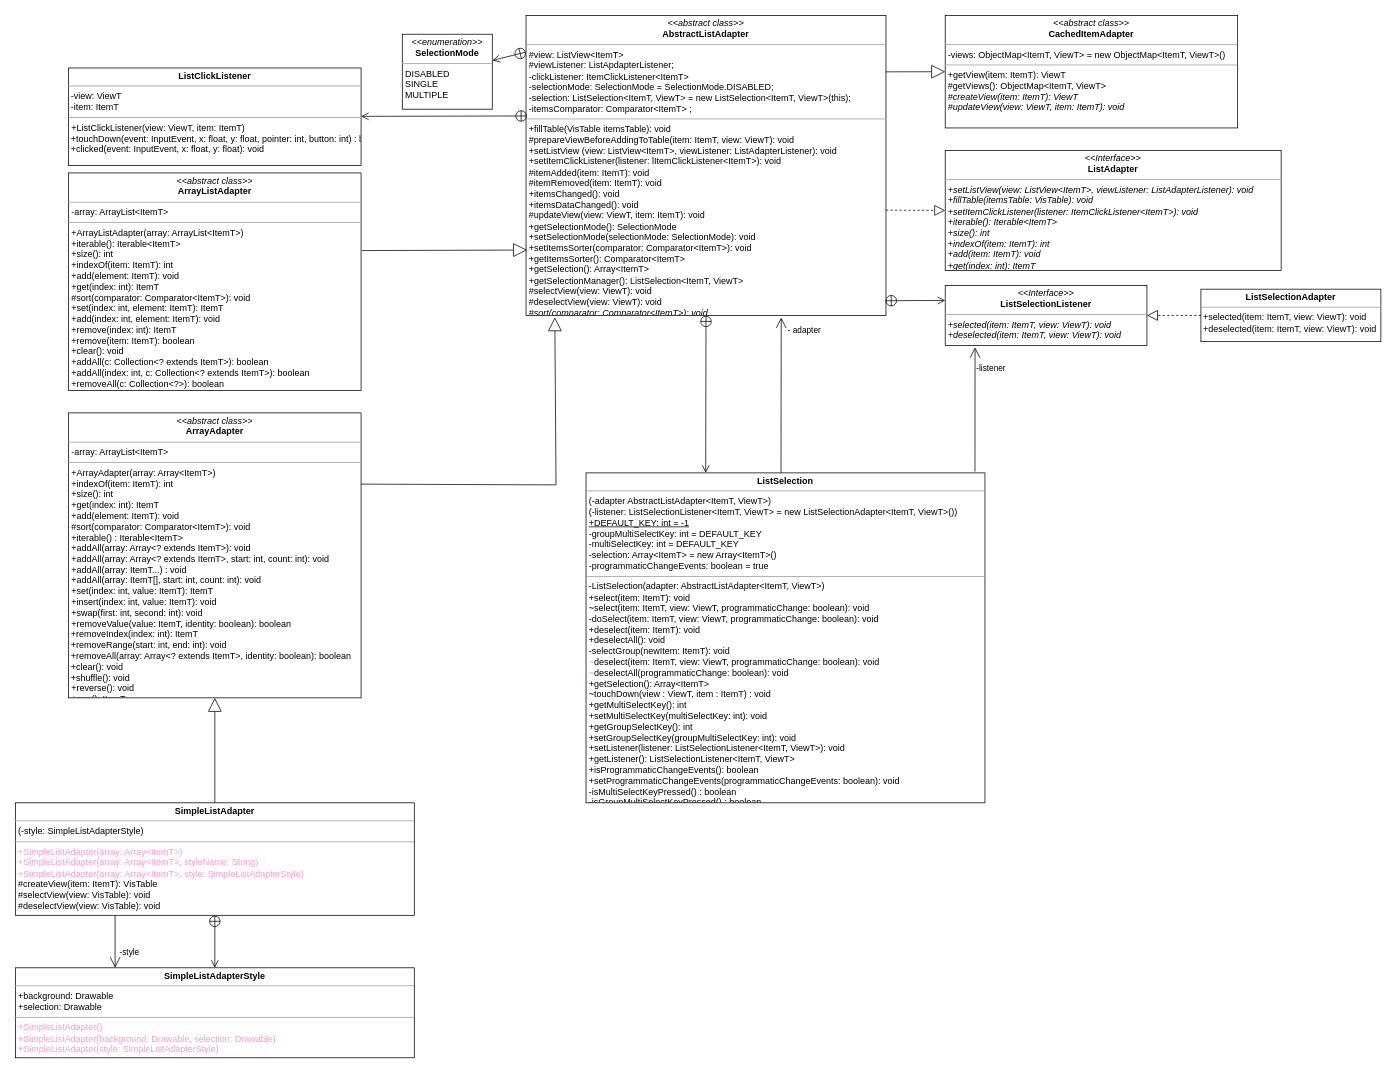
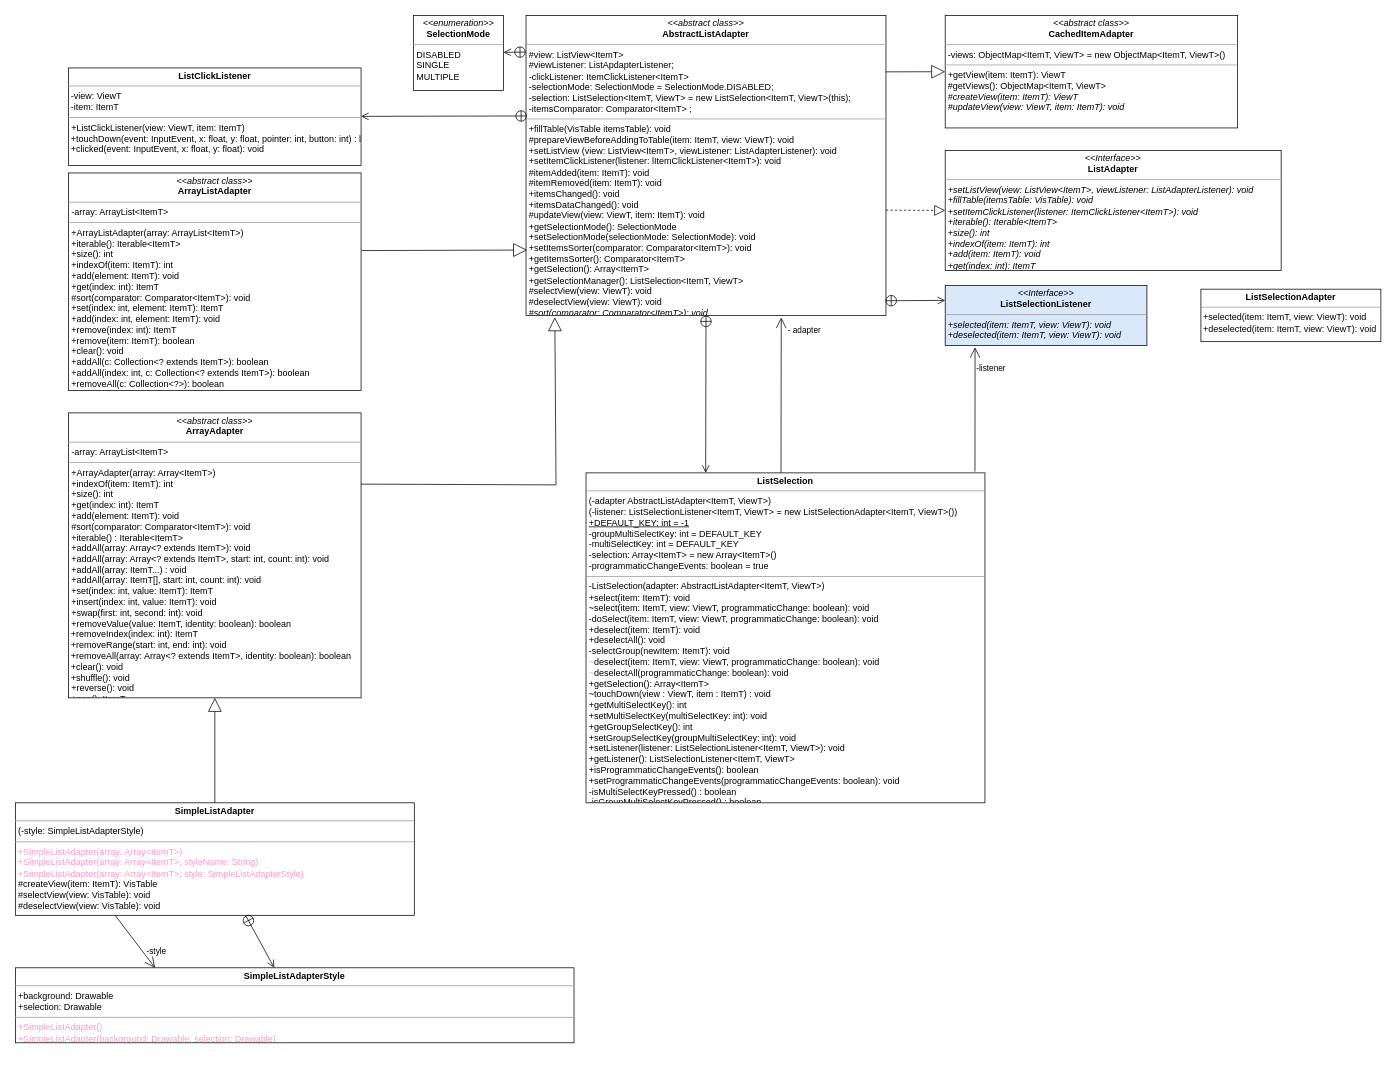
- <mxCell id="15" value="&lt;p style=&quot;margin: 0px ; margin-top: 4px ; text-align: center&quot;&gt;&lt;i&gt;&amp;lt;&amp;lt;enumeration&amp;gt;&amp;gt;&lt;/i&gt;&lt;br&gt;&lt;b&gt;SelectionMode&lt;/b&gt;&lt;/p&gt;&lt;hr size=&quot;1&quot;&gt;&lt;p style=&quot;margin: 0px ; margin-left: 4px&quot;&gt;&lt;span style=&quot;font-size: 12px&quot;&gt;DISABLED&lt;/span&gt;&lt;br&gt;&lt;/p&gt;&lt;p style=&quot;margin: 0px ; margin-left: 4px&quot;&gt;&lt;span style=&quot;font-size: 12px&quot;&gt;SINGLE&lt;br&gt;MULTIPLE&lt;/span&gt;&lt;/p&gt;" style="verticalAlign=top;align=left;overflow=fill;fontSize=12;fontFamily=Helvetica;html=1;" vertex="1" parent="1"><mxGeometry x="536" y="45" width="120" height="100" as="geometry" /></mxCell>
+ <mxCell id="15" value="&lt;p style=&quot;margin: 0px ; margin-top: 4px ; text-align: center&quot;&gt;&lt;i&gt;&amp;lt;&amp;lt;enumeration&amp;gt;&amp;gt;&lt;/i&gt;&lt;br&gt;&lt;b&gt;SelectionMode&lt;/b&gt;&lt;/p&gt;&lt;hr size=&quot;1&quot;&gt;&lt;p style=&quot;margin: 0px ; margin-left: 4px&quot;&gt;&lt;span style=&quot;font-size: 12px&quot;&gt;DISABLED&lt;/span&gt;&lt;br&gt;&lt;/p&gt;&lt;p style=&quot;margin: 0px ; margin-left: 4px&quot;&gt;&lt;span style=&quot;font-size: 12px&quot;&gt;SINGLE&lt;br&gt;MULTIPLE&lt;/span&gt;&lt;/p&gt;" style="verticalAlign=top;align=left;overflow=fill;fontSize=12;fontFamily=Helvetica;html=1;" vertex="1" parent="1"><mxGeometry x="551" y="20" width="120" height="100" as="geometry" /></mxCell>
- <mxCell id="21" value="&lt;p style=&quot;margin: 0px ; margin-top: 4px ; text-align: center&quot;&gt;&lt;i&gt;&amp;lt;&amp;lt;Interface&amp;gt;&amp;gt;&lt;/i&gt;&lt;br&gt;&lt;b&gt;ListSelectionListener&lt;/b&gt;&lt;/p&gt;&lt;hr size=&quot;1&quot;&gt;&lt;p style=&quot;margin: 0px ; margin-left: 4px&quot;&gt;&lt;span style=&quot;font-size: 12px&quot;&gt;&lt;i&gt;+selected(item: ItemT, view: ViewT): void&lt;/i&gt;&lt;/span&gt;&lt;br&gt;&lt;/p&gt;&lt;p style=&quot;margin: 0px ; margin-left: 4px&quot;&gt;&lt;i&gt;&lt;span style=&quot;font-size: 12px&quot;&gt;+deselected(item: ItemT, view: ViewT): void&lt;/span&gt;&lt;br&gt;&lt;/i&gt;&lt;/p&gt;" style="verticalAlign=top;align=left;overflow=fill;fontSize=12;fontFamily=Helvetica;html=1;" vertex="1" parent="1"><mxGeometry x="1260" y="380" width="269" height="80" as="geometry" /></mxCell>
+ <mxCell id="21" value="&lt;p style=&quot;margin: 0px ; margin-top: 4px ; text-align: center&quot;&gt;&lt;i&gt;&amp;lt;&amp;lt;Interface&amp;gt;&amp;gt;&lt;/i&gt;&lt;br&gt;&lt;b&gt;ListSelectionListener&lt;/b&gt;&lt;/p&gt;&lt;hr size=&quot;1&quot;&gt;&lt;p style=&quot;margin: 0px ; margin-left: 4px&quot;&gt;&lt;span style=&quot;font-size: 12px&quot;&gt;&lt;i&gt;+selected(item: ItemT, view: ViewT): void&lt;/i&gt;&lt;/span&gt;&lt;br&gt;&lt;/p&gt;&lt;p style=&quot;margin: 0px ; margin-left: 4px&quot;&gt;&lt;i&gt;&lt;span style=&quot;font-size: 12px&quot;&gt;+deselected(item: ItemT, view: ViewT): void&lt;/span&gt;&lt;br&gt;&lt;/i&gt;&lt;/p&gt;" style="verticalAlign=top;align=left;overflow=fill;fontSize=12;fontFamily=Helvetica;html=1;fillColor=#dae8fc;" vertex="1" parent="1"><mxGeometry x="1260" y="380" width="269" height="80" as="geometry" /></mxCell>
- <mxCell id="24" value="" style="endArrow=block;dashed=1;endFill=0;endSize=12;html=1;fontFamily=Helvetica;fontColor=#000000;" edge="1" parent="1" source="23" target="21"><mxGeometry width="160" relative="1" as="geometry"><mxPoint x="1431" y="810" as="sourcePoint" /><mxPoint x="1591" y="810" as="targetPoint" /></mxGeometry></mxCell>
- <mxCell id="14" value="&lt;p style=&quot;margin: 0px ; margin-top: 4px ; text-align: center&quot;&gt;&lt;b&gt;SimpleListAdapterStyle&lt;/b&gt;&lt;/p&gt;&lt;hr size=&quot;1&quot;&gt;&lt;p style=&quot;margin: 0px ; margin-left: 4px&quot;&gt;+background: Drawable&lt;/p&gt;&lt;p style=&quot;margin: 0px ; margin-left: 4px&quot;&gt;+selection: Drawable&lt;/p&gt;&lt;hr size=&quot;1&quot;&gt;&lt;p style=&quot;margin: 0px ; margin-left: 4px&quot;&gt;&lt;font color=&quot;#ff99cc&quot;&gt;&lt;span style=&quot;font-size: 12px&quot;&gt;+SimpleListAdapter()&lt;/span&gt;&lt;/font&gt;&lt;/p&gt;&lt;p style=&quot;margin: 0px 0px 0px 4px&quot;&gt;&lt;font color=&quot;#ff99cc&quot;&gt;+SimpleListAdapter(background: Drawable, selection: Drawable)&lt;/font&gt;&lt;/p&gt;&lt;p style=&quot;margin: 0px 0px 0px 4px&quot;&gt;&lt;font color=&quot;#ff99cc&quot;&gt;+SimpleListAdapter(style: SimpleListAdapterStyle)&lt;/font&gt;&lt;/p&gt;&lt;div&gt;&lt;font color=&quot;#ff99cc&quot;&gt;&lt;br&gt;&lt;/font&gt;&lt;/div&gt;&lt;div&gt;&lt;font color=&quot;#ff99cc&quot;&gt;&lt;br&gt;&lt;/font&gt;&lt;/div&gt;" style="verticalAlign=top;align=left;overflow=fill;fontSize=12;fontFamily=Helvetica;html=1;" vertex="1" parent="1"><mxGeometry x="20" y="1290" width="532" height="120" as="geometry" /></mxCell>
+ <mxCell id="14" value="&lt;p style=&quot;margin: 0px ; margin-top: 4px ; text-align: center&quot;&gt;&lt;b&gt;SimpleListAdapterStyle&lt;/b&gt;&lt;/p&gt;&lt;hr size=&quot;1&quot;&gt;&lt;p style=&quot;margin: 0px ; margin-left: 4px&quot;&gt;+background: Drawable&lt;/p&gt;&lt;p style=&quot;margin: 0px ; margin-left: 4px&quot;&gt;+selection: Drawable&lt;/p&gt;&lt;hr size=&quot;1&quot;&gt;&lt;p style=&quot;margin: 0px ; margin-left: 4px&quot;&gt;&lt;font color=&quot;#ff99cc&quot;&gt;&lt;span style=&quot;font-size: 12px&quot;&gt;+SimpleListAdapter()&lt;/span&gt;&lt;/font&gt;&lt;/p&gt;&lt;p style=&quot;margin: 0px 0px 0px 4px&quot;&gt;&lt;font color=&quot;#ff99cc&quot;&gt;+SimpleListAdapter(background: Drawable, selection: Drawable)&lt;/font&gt;&lt;/p&gt;&lt;p style=&quot;margin: 0px 0px 0px 4px&quot;&gt;&lt;font color=&quot;#ff99cc&quot;&gt;+SimpleListAdapter(style: SimpleListAdapterStyle)&lt;/font&gt;&lt;/p&gt;&lt;div&gt;&lt;font color=&quot;#ff99cc&quot;&gt;&lt;br&gt;&lt;/font&gt;&lt;/div&gt;&lt;div&gt;&lt;font color=&quot;#ff99cc&quot;&gt;&lt;br&gt;&lt;/font&gt;&lt;/div&gt;" style="verticalAlign=top;align=left;overflow=fill;fontSize=12;fontFamily=Helvetica;html=1;" vertex="1" parent="1"><mxGeometry x="20" y="1290" width="745" height="100" as="geometry" /></mxCell>
